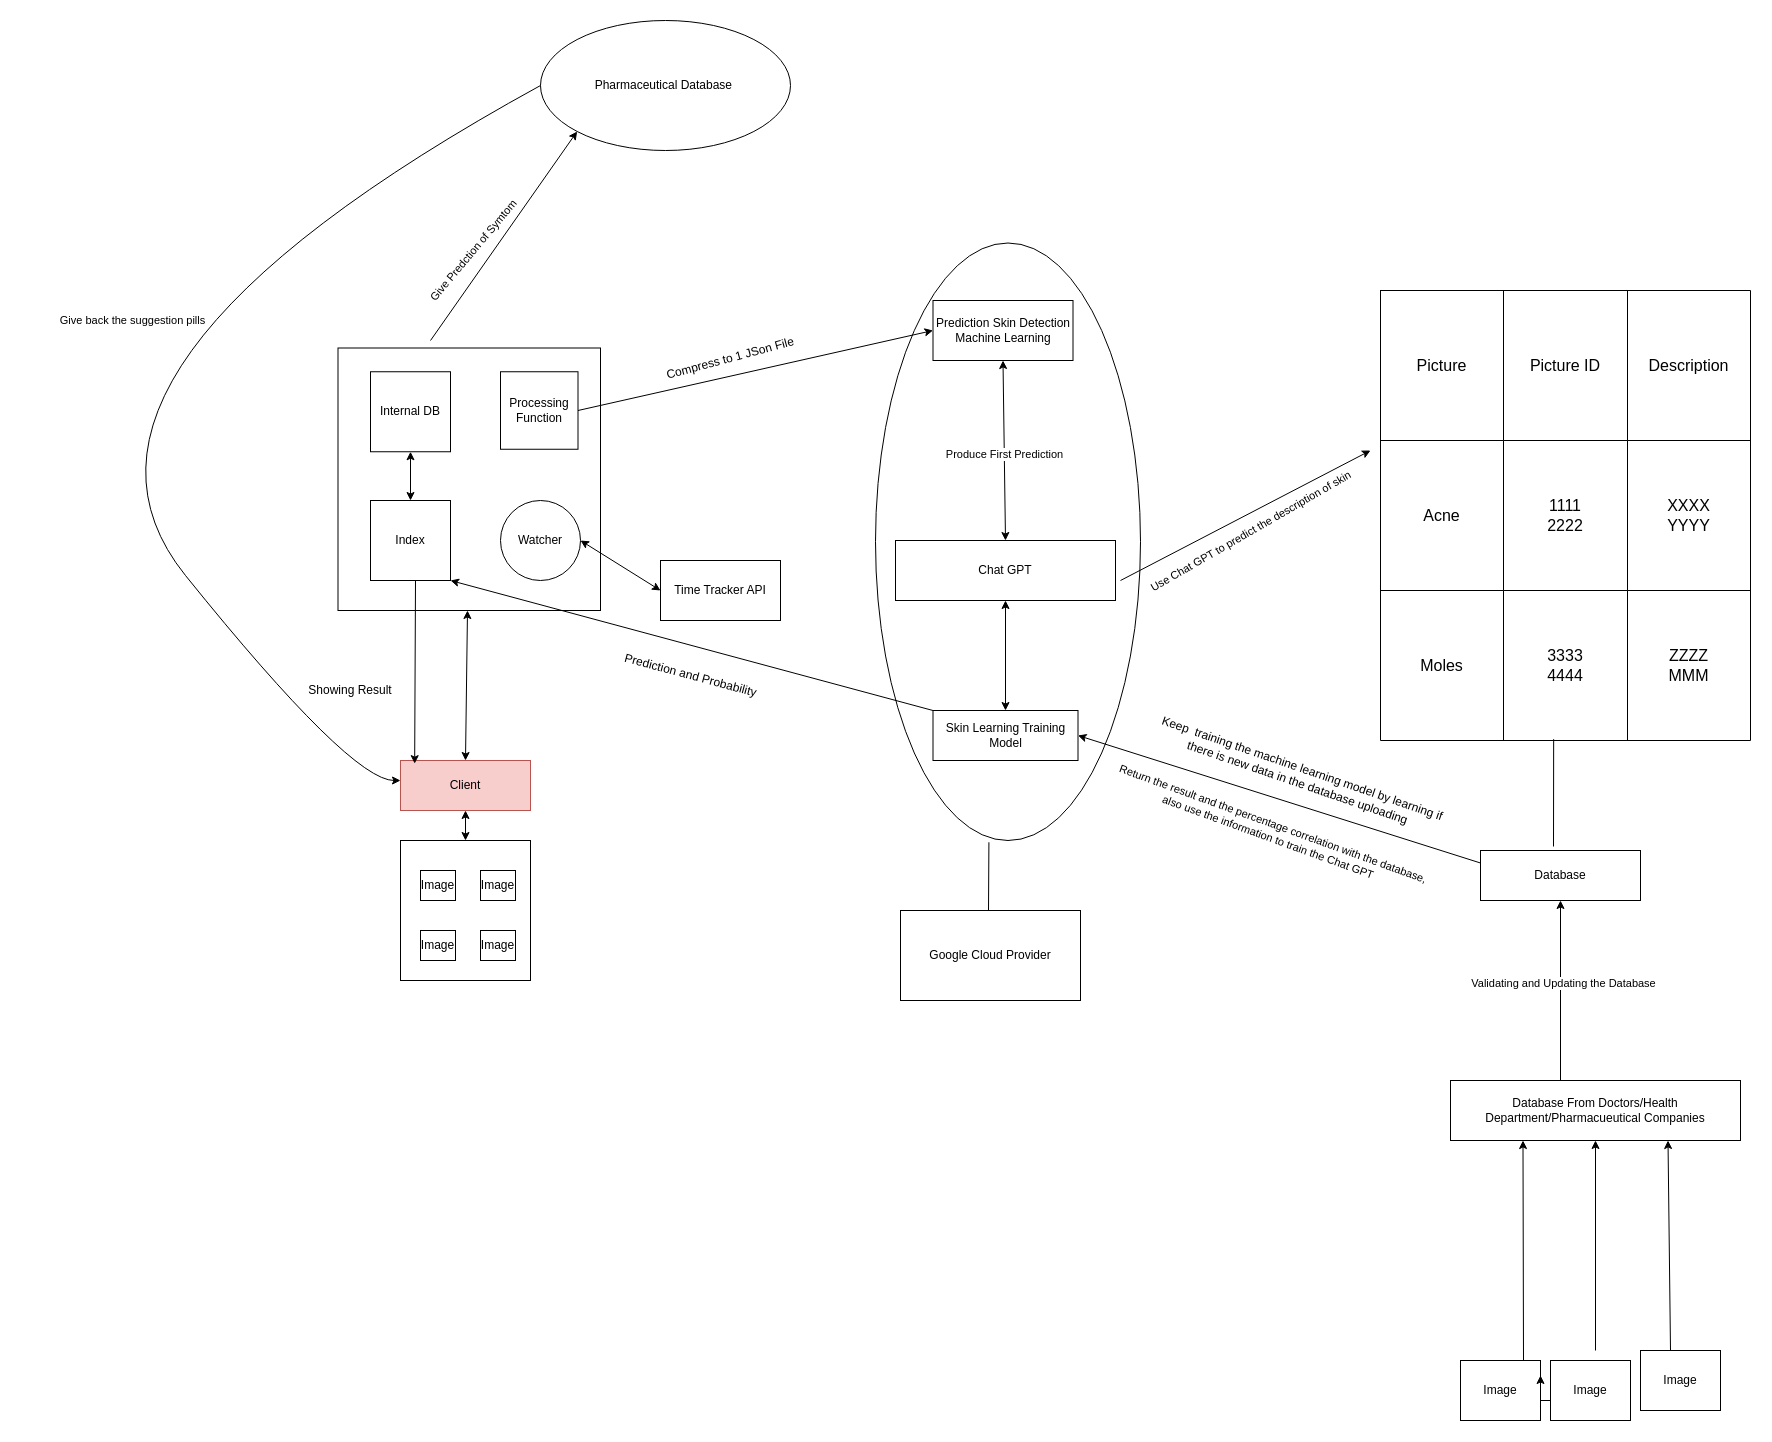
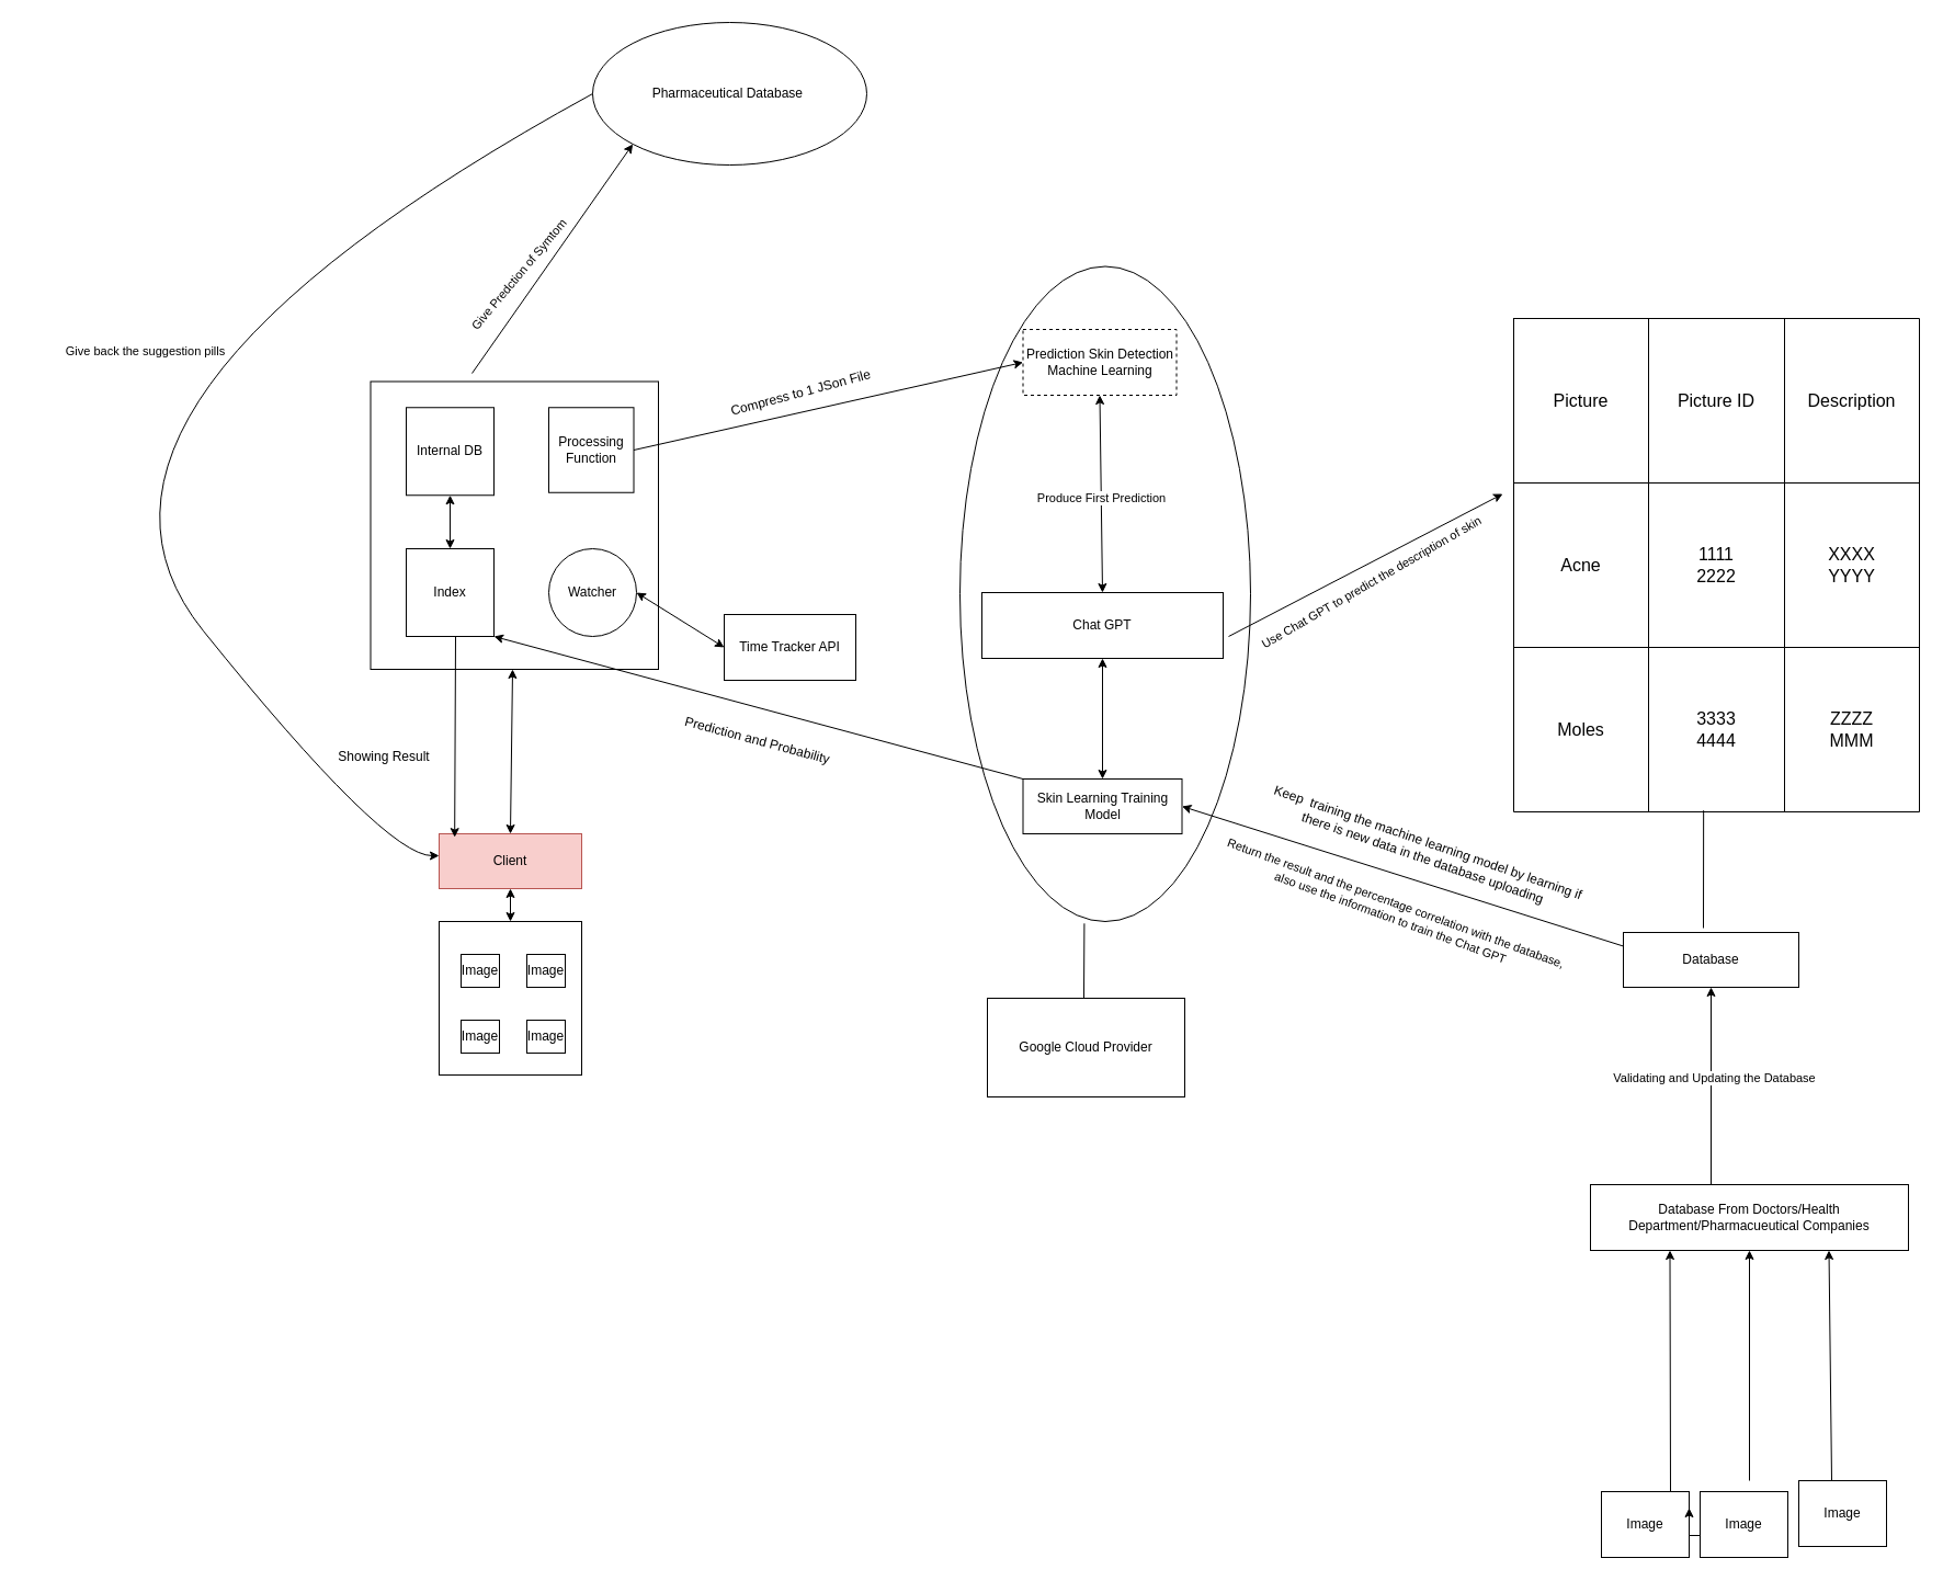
- <mxCell id="20" value="Prediction Skin Detection Machine Learning" style="rounded=0;whiteSpace=wrap;html=1;" vertex="1" parent="1"><mxGeometry x="932.5" y="300" width="140" height="60" as="geometry" /></mxCell>
+ <mxCell id="20" value="Prediction Skin Detection Machine Learning" style="rounded=0;whiteSpace=wrap;html=1;dashed=1;" vertex="1" parent="1"><mxGeometry x="932.5" y="300" width="140" height="60" as="geometry" /></mxCell>
